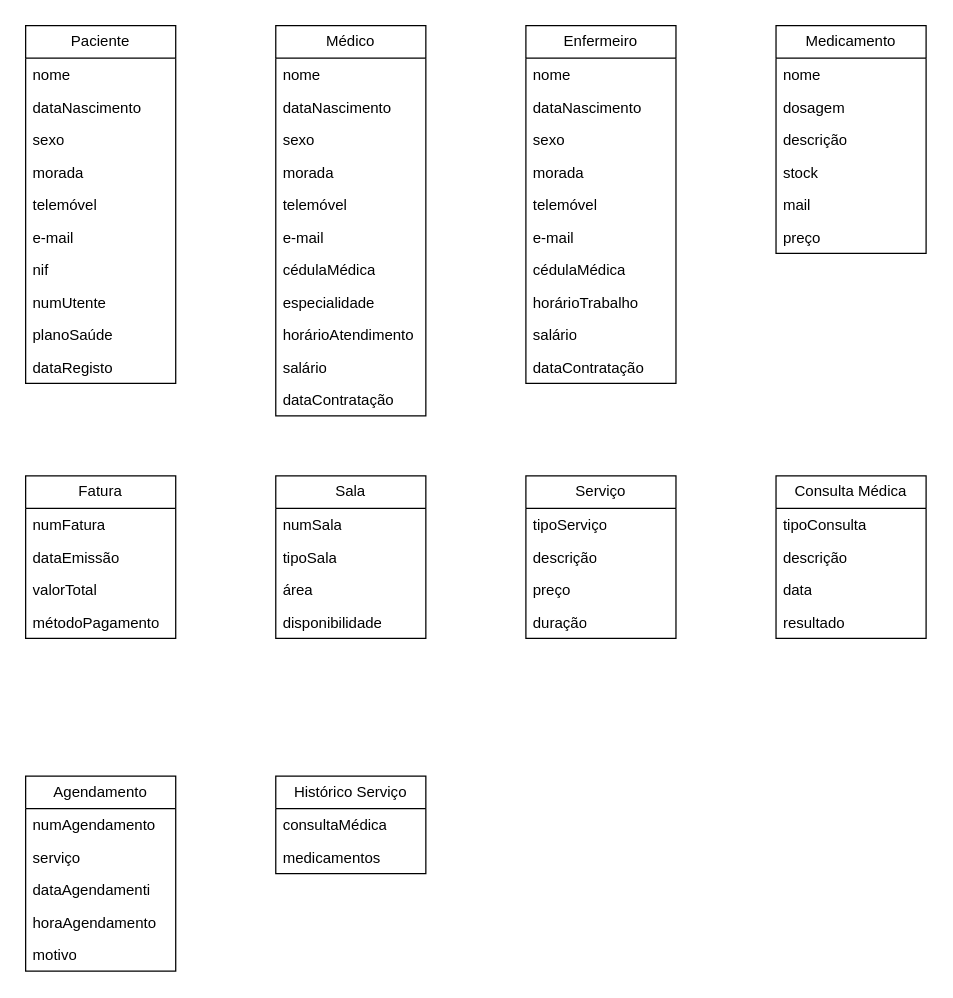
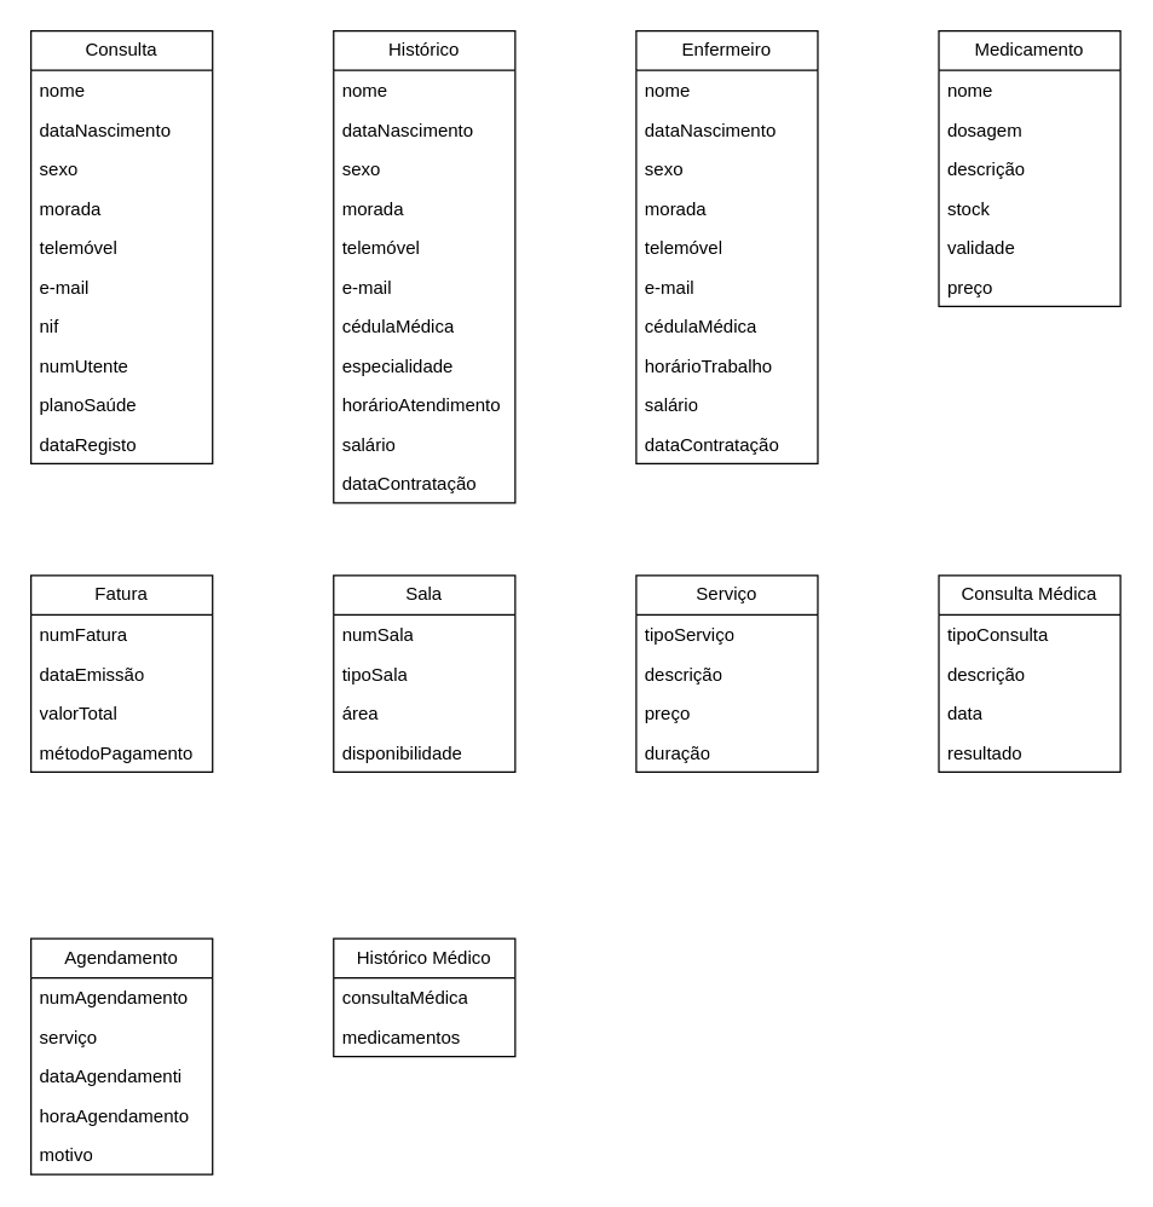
- <mxCell id="2" value="Paciente" style="swimlane;fontStyle=0;childLayout=stackLayout;horizontal=1;startSize=26;fillColor=none;horizontalStack=0;resizeParent=1;resizeParentMax=0;resizeLast=0;collapsible=1;marginBottom=0;whiteSpace=wrap;html=1;" parent="1" vertex="1"><mxGeometry x="20" y="20" width="120" height="286" as="geometry" /></mxCell>
+ <mxCell id="2" value="Consulta" style="swimlane;fontStyle=0;childLayout=stackLayout;horizontal=1;startSize=26;fillColor=none;horizontalStack=0;resizeParent=1;resizeParentMax=0;resizeLast=0;collapsible=1;marginBottom=0;whiteSpace=wrap;html=1;" parent="1" vertex="1"><mxGeometry x="20" y="20" width="120" height="286" as="geometry" /></mxCell>
- <mxCell id="13" value="Médico" style="swimlane;fontStyle=0;childLayout=stackLayout;horizontal=1;startSize=26;fillColor=none;horizontalStack=0;resizeParent=1;resizeParentMax=0;resizeLast=0;collapsible=1;marginBottom=0;whiteSpace=wrap;html=1;" parent="1" vertex="1"><mxGeometry x="220" y="20" width="120" height="312" as="geometry" /></mxCell>
+ <mxCell id="13" value="Histórico" style="swimlane;fontStyle=0;childLayout=stackLayout;horizontal=1;startSize=26;fillColor=none;horizontalStack=0;resizeParent=1;resizeParentMax=0;resizeLast=0;collapsible=1;marginBottom=0;whiteSpace=wrap;html=1;" parent="1" vertex="1"><mxGeometry x="220" y="20" width="120" height="312" as="geometry" /></mxCell>
- <mxCell id="41" value="mail" style="text;strokeColor=none;fillColor=none;align=left;verticalAlign=top;spacingLeft=4;spacingRight=4;overflow=hidden;rotatable=0;points=[[0,0.5],[1,0.5]];portConstraint=eastwest;whiteSpace=wrap;html=1;" parent="36" vertex="1"><mxGeometry y="130" width="120" height="26" as="geometry" /></mxCell>
+ <mxCell id="41" value="validade" style="text;strokeColor=none;fillColor=none;align=left;verticalAlign=top;spacingLeft=4;spacingRight=4;overflow=hidden;rotatable=0;points=[[0,0.5],[1,0.5]];portConstraint=eastwest;whiteSpace=wrap;html=1;" parent="36" vertex="1"><mxGeometry y="130" width="120" height="26" as="geometry" /></mxCell>
- <mxCell id="69" value="Histórico Serviço" style="swimlane;fontStyle=0;childLayout=stackLayout;horizontal=1;startSize=26;fillColor=none;horizontalStack=0;resizeParent=1;resizeParentMax=0;resizeLast=0;collapsible=1;marginBottom=0;whiteSpace=wrap;html=1;" parent="1" vertex="1"><mxGeometry x="220" y="620" width="120" height="78" as="geometry" /></mxCell>
+ <mxCell id="69" value="Histórico Médico" style="swimlane;fontStyle=0;childLayout=stackLayout;horizontal=1;startSize=26;fillColor=none;horizontalStack=0;resizeParent=1;resizeParentMax=0;resizeLast=0;collapsible=1;marginBottom=0;whiteSpace=wrap;html=1;" parent="1" vertex="1"><mxGeometry x="220" y="620" width="120" height="78" as="geometry" /></mxCell>
